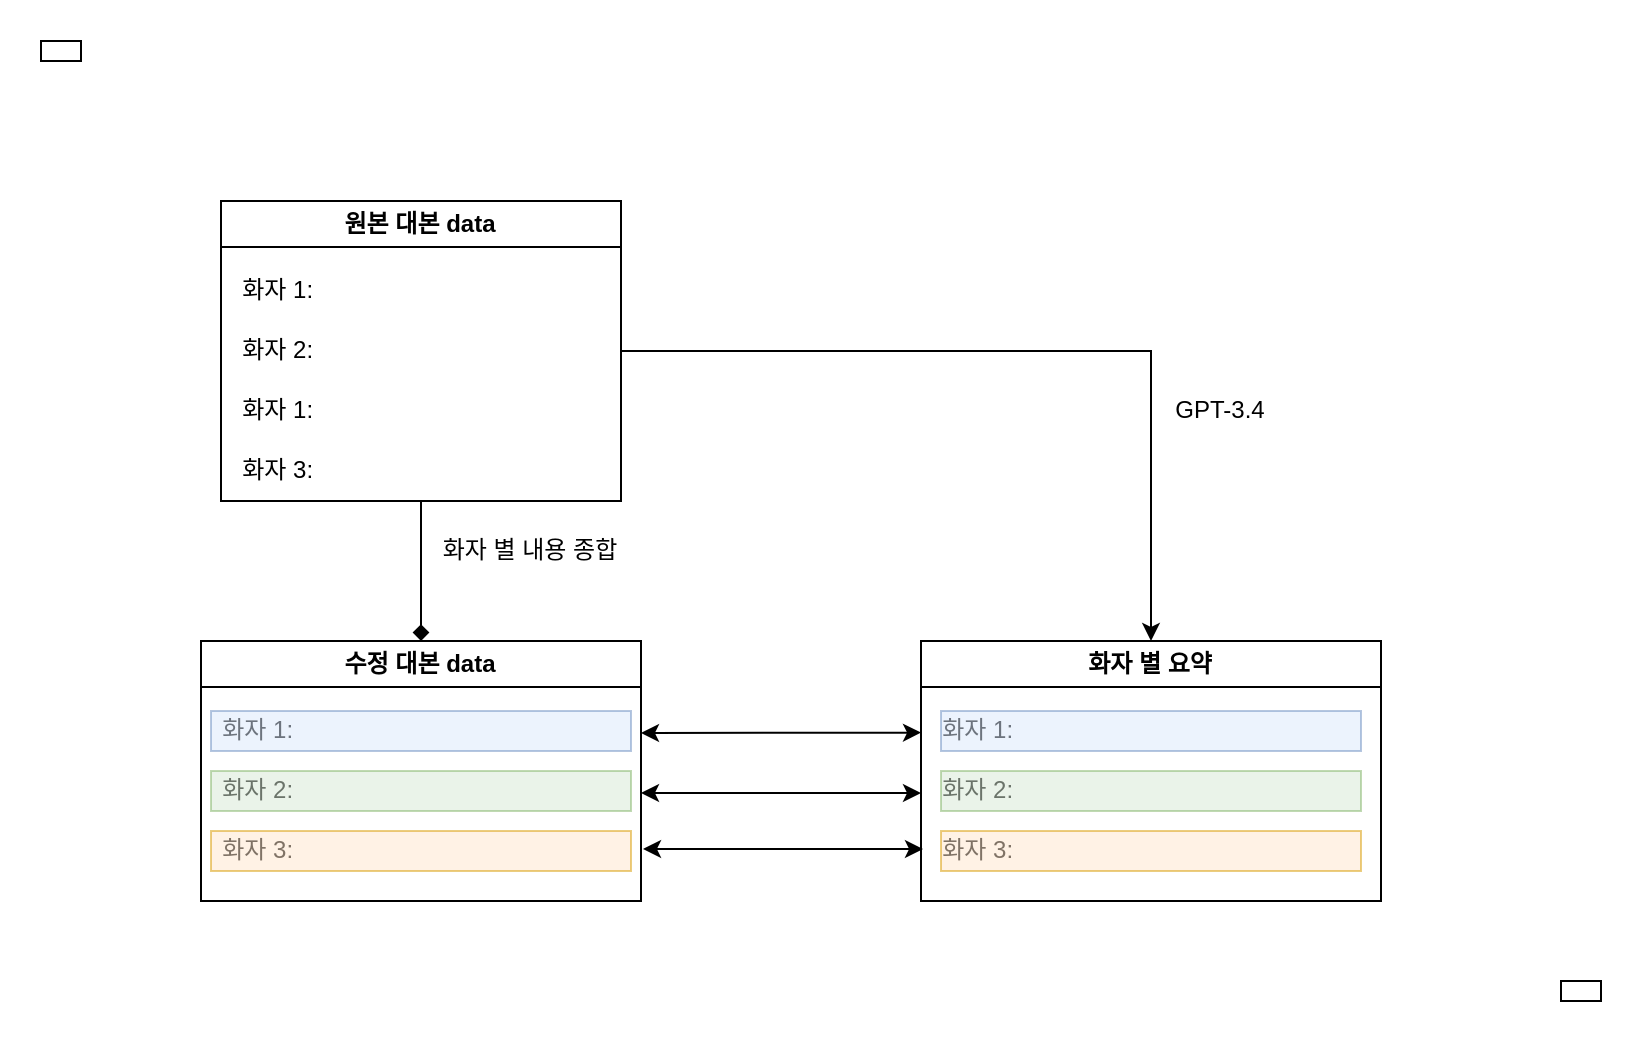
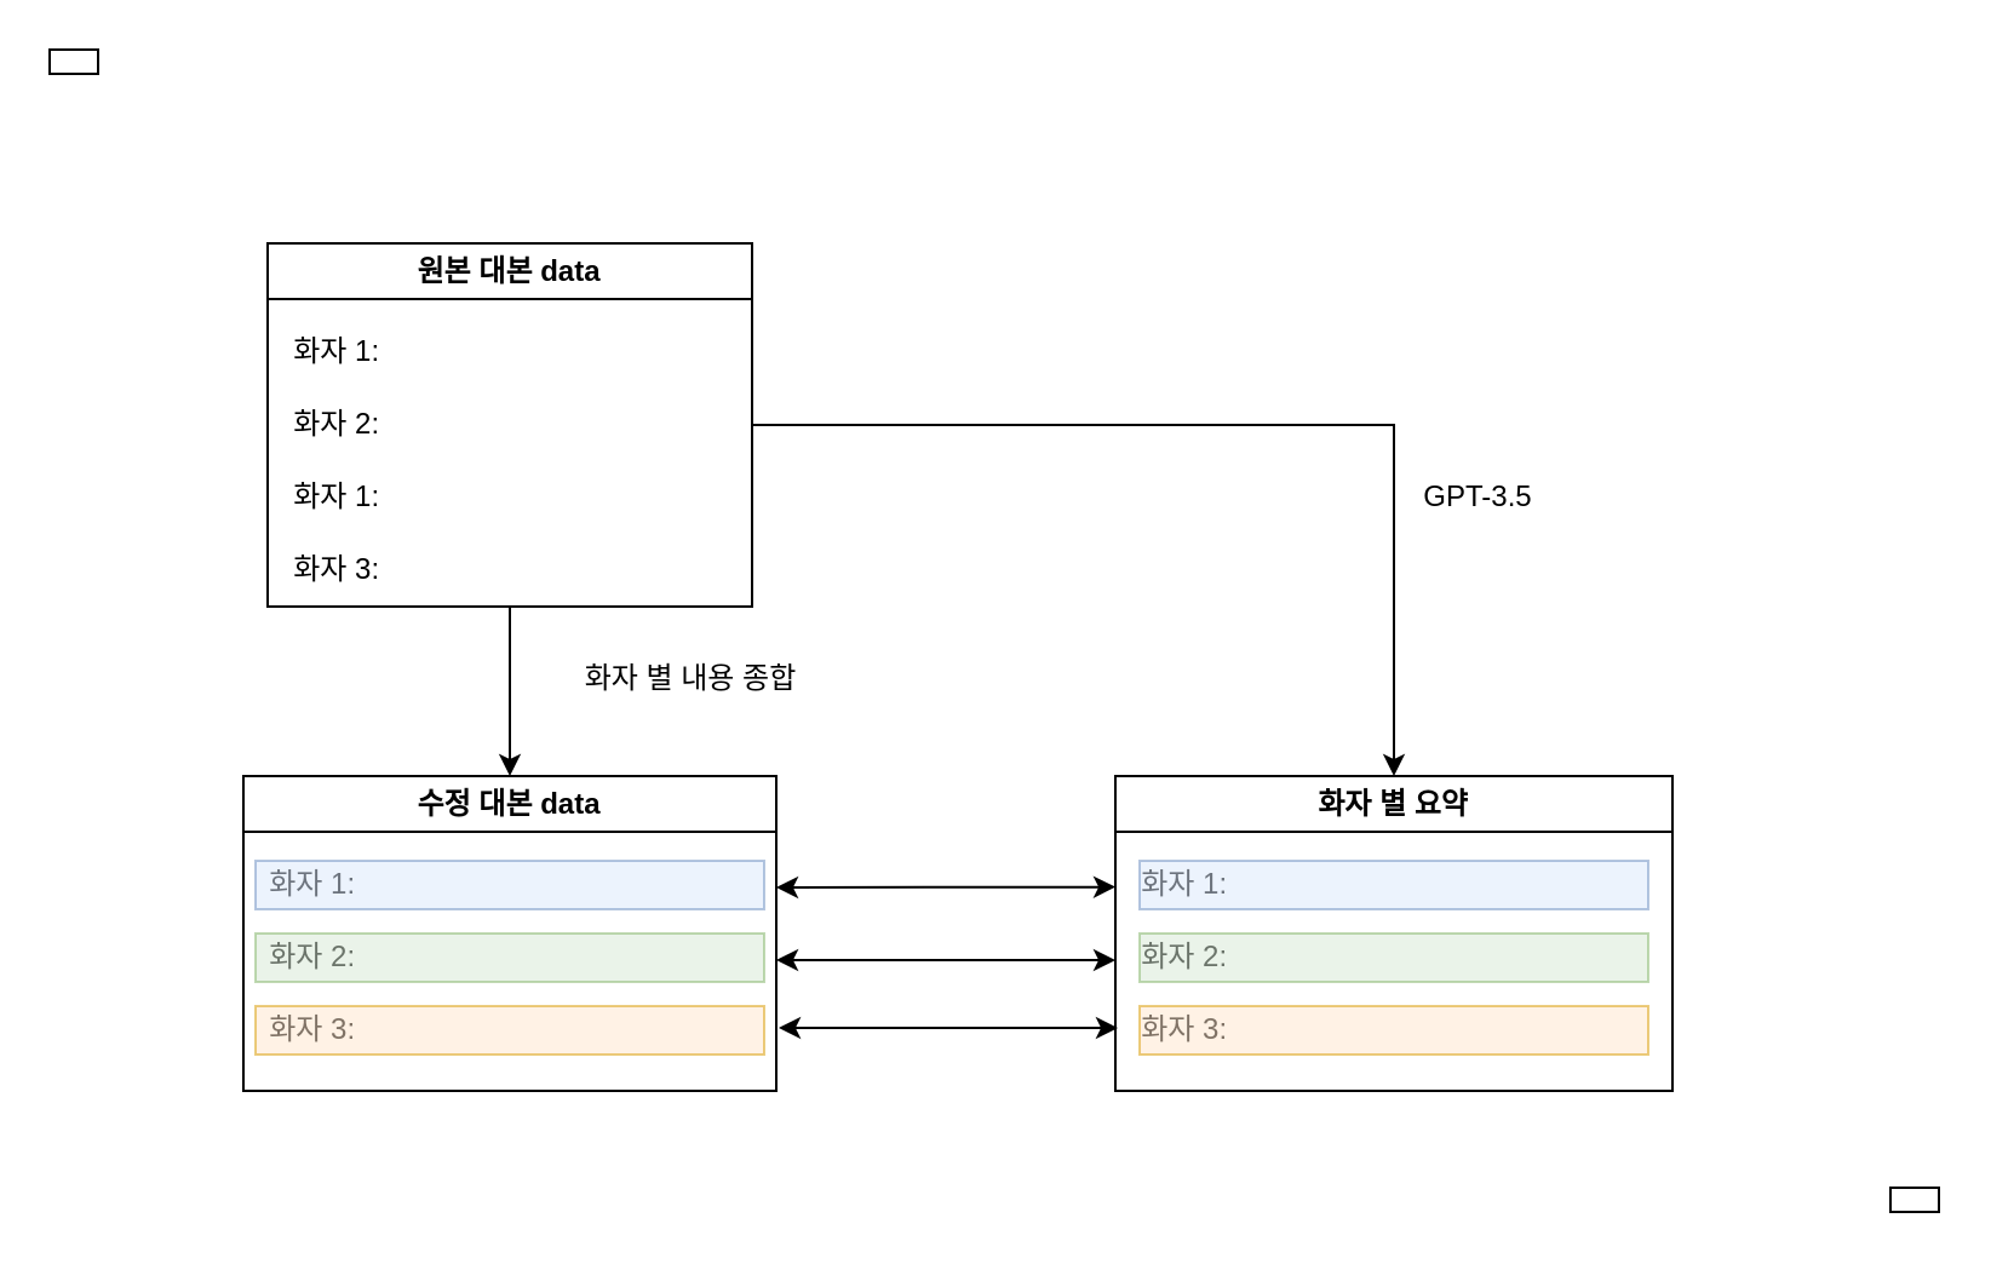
- <mxCell id="27" value="GPT-3.4" style="text;html=1;strokeColor=none;fillColor=none;align=center;verticalAlign=middle;whiteSpace=wrap;rounded=0;" vertex="1" parent="1"><mxGeometry x="580" y="190" width="60" height="30" as="geometry" /></mxCell>
+ <mxCell id="27" value="GPT-3.5" style="text;html=1;strokeColor=none;fillColor=none;align=center;verticalAlign=middle;whiteSpace=wrap;rounded=0;" vertex="1" parent="1"><mxGeometry x="580" y="190" width="60" height="30" as="geometry" /></mxCell>
- <mxCell id="16" value="화자 별 내용 종합" style="text;html=1;strokeColor=none;fillColor=none;align=center;verticalAlign=middle;whiteSpace=wrap;rounded=0;" vertex="1" parent="1"><mxGeometry x="170" y="260" width="190" height="30" as="geometry" /></mxCell>
+ <mxCell id="16" value="화자 별 내용 종합" style="text;html=1;strokeColor=none;fillColor=none;align=center;verticalAlign=middle;whiteSpace=wrap;rounded=0;" vertex="1" parent="1"><mxGeometry x="190" y="265" width="190" height="30" as="geometry" /></mxCell>
- <mxCell id="2" value="" style="edgeStyle=orthogonalEdgeStyle;rounded=0;orthogonalLoop=1;jettySize=auto;html=1;endArrow=diamond;" edge="1" parent="1" source="4" target="9"><mxGeometry relative="1" as="geometry" /></mxCell>
+ <mxCell id="2" value="" style="edgeStyle=orthogonalEdgeStyle;rounded=0;orthogonalLoop=1;jettySize=auto;html=1;" edge="1" parent="1" source="4" target="9"><mxGeometry relative="1" as="geometry" /></mxCell>
